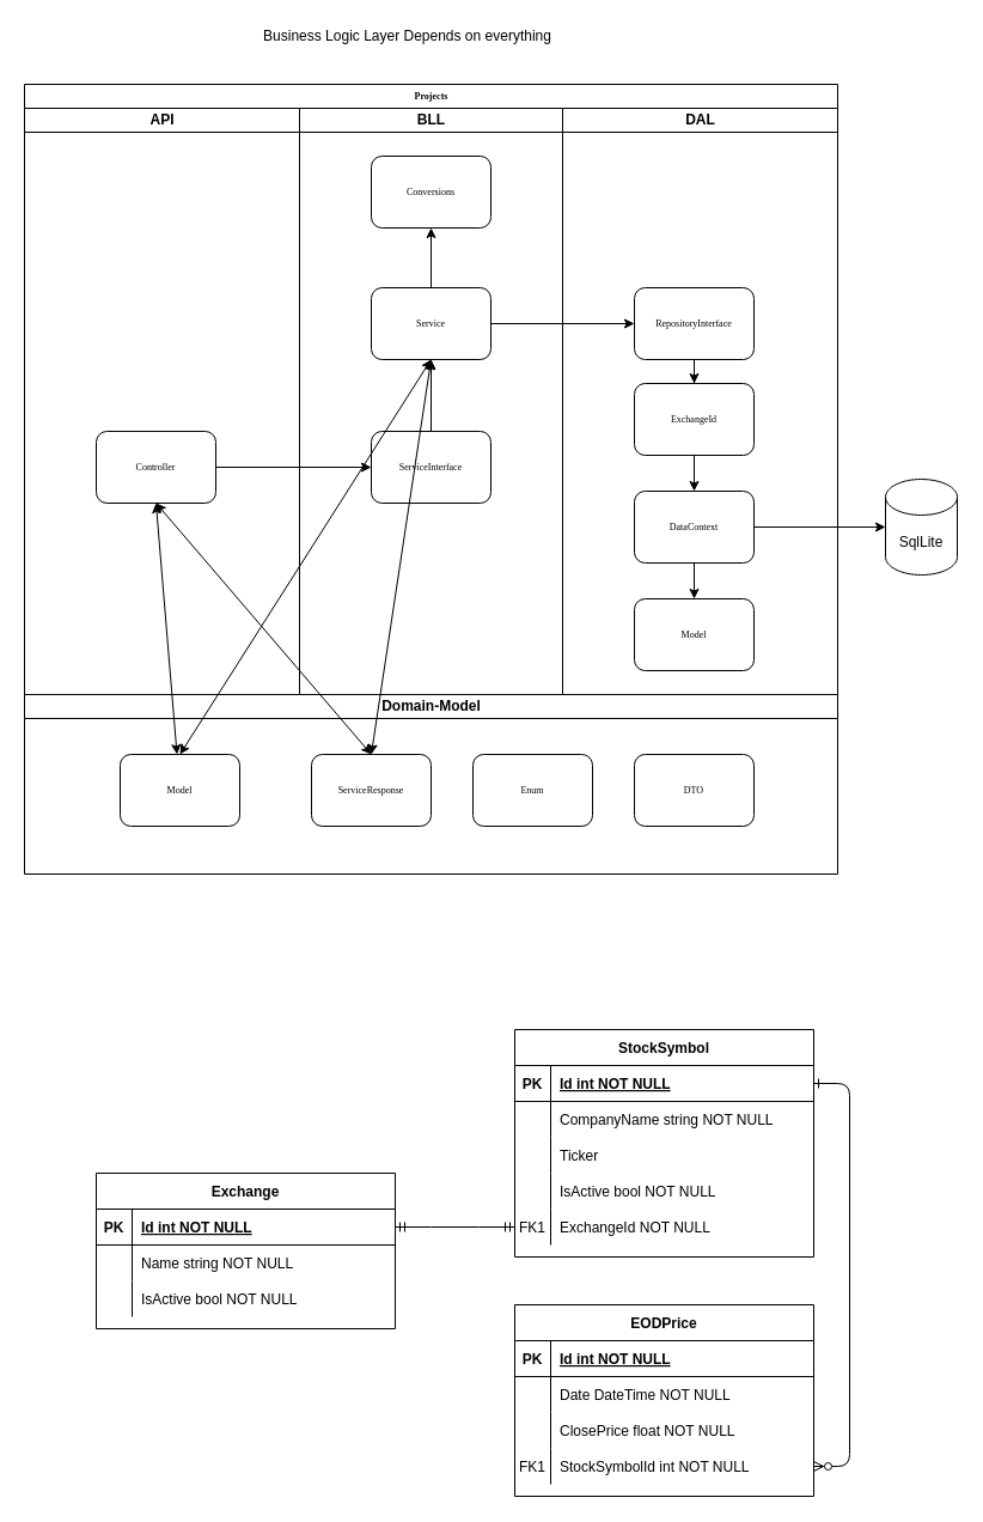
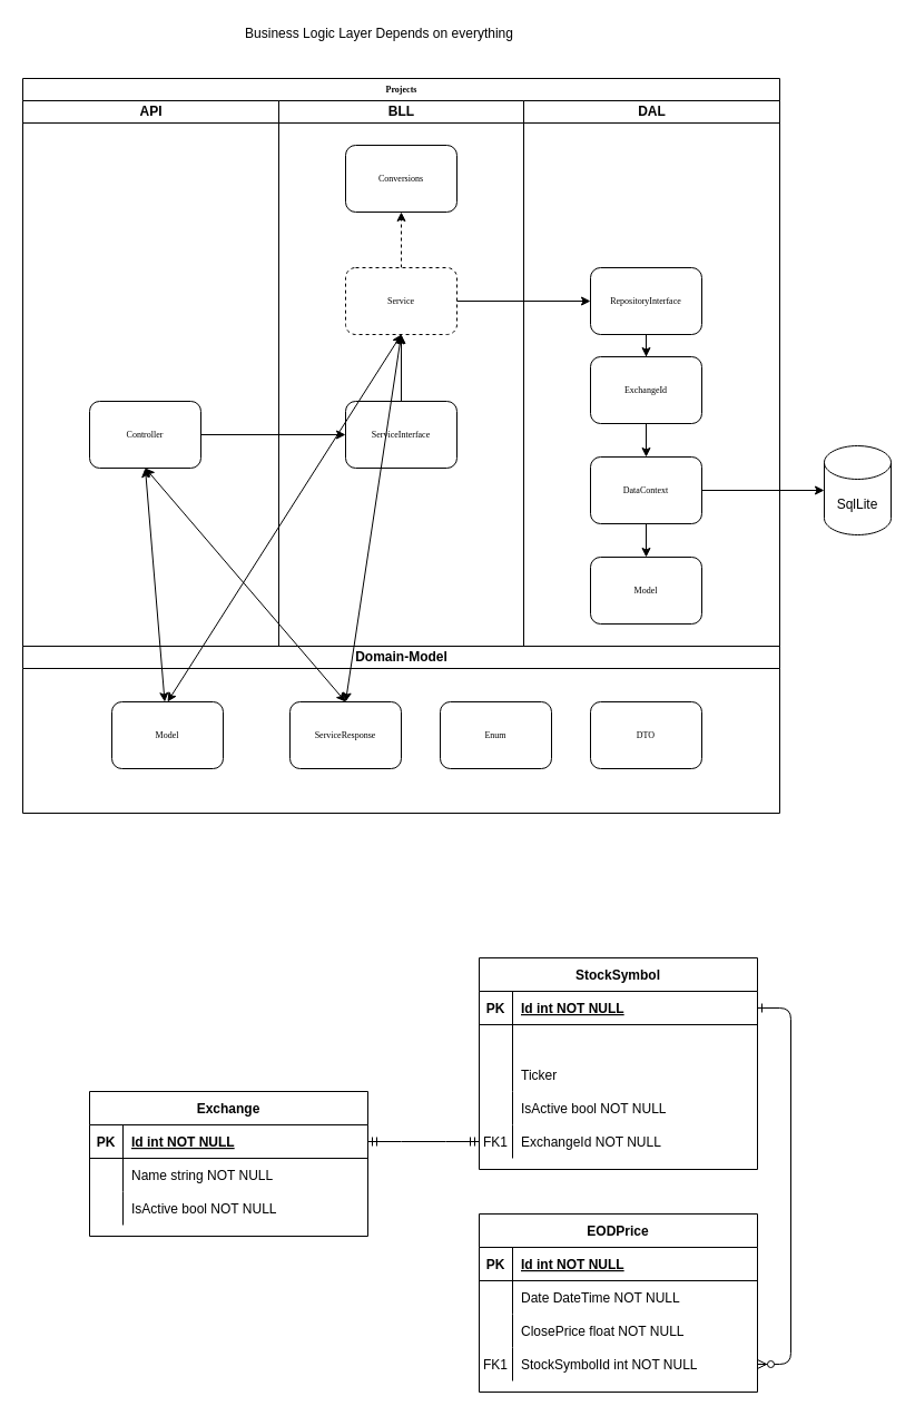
- <mxCell id="52" value="" style="edgeStyle=orthogonalEdgeStyle;rounded=0;orthogonalLoop=1;jettySize=auto;html=1;" edge="1" parent="49" source="53" target="54"><mxGeometry relative="1" as="geometry" /></mxCell>
+ <mxCell id="52" value="" style="edgeStyle=orthogonalEdgeStyle;rounded=0;orthogonalLoop=1;jettySize=auto;html=1;dashed=1;" edge="1" parent="49" source="53" target="54"><mxGeometry relative="1" as="geometry" /></mxCell>
- <mxCell id="53" value="&lt;span style=&quot;&quot;&gt;Service&lt;/span&gt;" style="rounded=1;whiteSpace=wrap;html=1;shadow=0;labelBackgroundColor=none;strokeWidth=1;fontFamily=Verdana;fontSize=8;align=center;" vertex="1" parent="49"><mxGeometry x="60" y="150" width="100" height="60" as="geometry" /></mxCell>
+ <mxCell id="53" value="&lt;span style=&quot;&quot;&gt;Service&lt;/span&gt;" style="rounded=1;whiteSpace=wrap;html=1;shadow=0;labelBackgroundColor=none;strokeWidth=1;fontFamily=Verdana;fontSize=8;align=center;dashed=1;" vertex="1" parent="49"><mxGeometry x="60" y="150" width="100" height="60" as="geometry" /></mxCell>
- <mxCell id="9" value="CompanyName string NOT NULL" style="shape=partialRectangle;overflow=hidden;connectable=0;fillColor=none;top=0;left=0;bottom=0;right=0;align=left;spacingLeft=6;" parent="7" vertex="1"><mxGeometry x="30" width="220" height="30" as="geometry"><mxRectangle width="220" height="30" as="alternateBounds" /></mxGeometry></mxCell>
